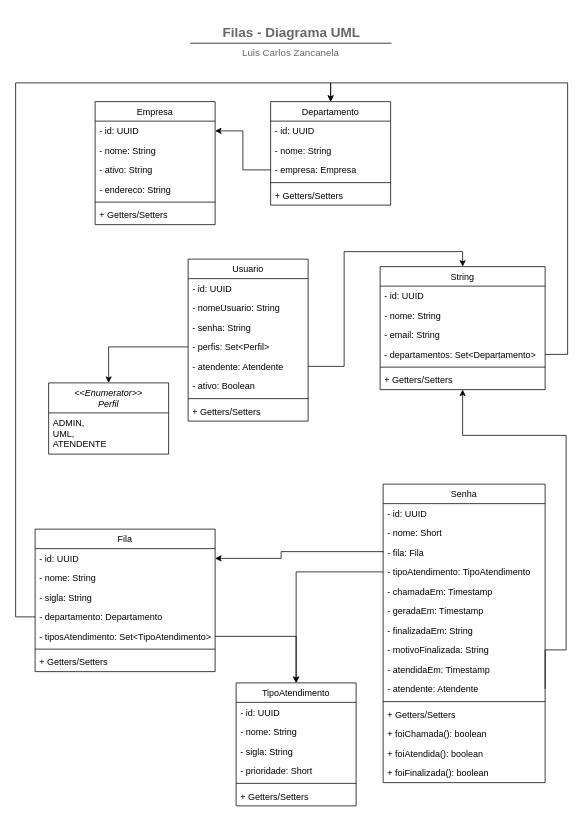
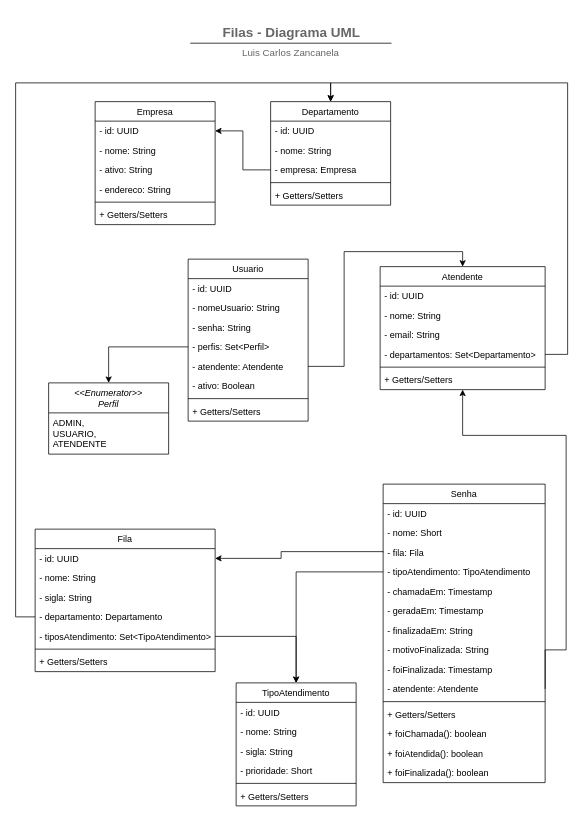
- <mxCell id="9" style="edgeStyle=orthogonalEdgeStyle;rounded=0;orthogonalLoop=1;jettySize=auto;html=1;entryX=0.5;entryY=0;entryDx=0;entryDy=0;exitX=0;exitY=0.5;exitDx=0;exitDy=0;endArrow=open;" parent="1" source="14" target="55" edge="1"><mxGeometry relative="1" as="geometry"><Array as="points"><mxPoint x="20" y="822" /><mxPoint x="20" y="110" /><mxPoint x="440" y="110" /></Array></mxGeometry></mxCell>
+ <mxCell id="9" style="edgeStyle=orthogonalEdgeStyle;rounded=0;orthogonalLoop=1;jettySize=auto;html=1;entryX=0.5;entryY=0;entryDx=0;entryDy=0;exitX=0;exitY=0.5;exitDx=0;exitDy=0;" parent="1" source="14" target="55" edge="1"><mxGeometry relative="1" as="geometry"><Array as="points"><mxPoint x="20" y="822" /><mxPoint x="20" y="110" /><mxPoint x="440" y="110" /></Array></mxGeometry></mxCell>
- <mxCell id="35" value="String" style="swimlane;fontStyle=0;align=center;verticalAlign=top;childLayout=stackLayout;horizontal=1;startSize=26;horizontalStack=0;resizeParent=1;resizeLast=0;collapsible=1;marginBottom=0;rounded=0;shadow=0;strokeWidth=1;" parent="1" vertex="1"><mxGeometry x="506" y="355" width="220" height="164" as="geometry"><mxRectangle x="230" y="140" width="160" height="26" as="alternateBounds" /></mxGeometry></mxCell>
+ <mxCell id="35" value="Atendente" style="swimlane;fontStyle=0;align=center;verticalAlign=top;childLayout=stackLayout;horizontal=1;startSize=26;horizontalStack=0;resizeParent=1;resizeLast=0;collapsible=1;marginBottom=0;rounded=0;shadow=0;strokeWidth=1;" parent="1" vertex="1"><mxGeometry x="506" y="355" width="220" height="164" as="geometry"><mxRectangle x="230" y="140" width="160" height="26" as="alternateBounds" /></mxGeometry></mxCell>
- <mxCell id="52" value="ADMIN, &#10;UML, &#10;ATENDENTE" style="text;align=left;verticalAlign=top;spacingLeft=4;spacingRight=4;overflow=hidden;rotatable=0;points=[[0,0.5],[1,0.5]];portConstraint=eastwest;" parent="51" vertex="1"><mxGeometry y="40" width="160" height="55" as="geometry" /></mxCell>
+ <mxCell id="52" value="ADMIN, &#10;USUARIO, &#10;ATENDENTE" style="text;align=left;verticalAlign=top;spacingLeft=4;spacingRight=4;overflow=hidden;rotatable=0;points=[[0,0.5],[1,0.5]];portConstraint=eastwest;" parent="51" vertex="1"><mxGeometry y="40" width="160" height="55" as="geometry" /></mxCell>
- <mxCell id="28" value="- atendidaEm: Timestamp" style="text;align=left;verticalAlign=top;spacingLeft=4;spacingRight=4;overflow=hidden;rotatable=0;points=[[0,0.5],[1,0.5]];portConstraint=eastwest;" parent="19" vertex="1"><mxGeometry y="234" width="216" height="26" as="geometry" /></mxCell>
+ <mxCell id="28" value="- foiFinalizada: Timestamp" style="text;align=left;verticalAlign=top;spacingLeft=4;spacingRight=4;overflow=hidden;rotatable=0;points=[[0,0.5],[1,0.5]];portConstraint=eastwest;" parent="19" vertex="1"><mxGeometry y="234" width="216" height="26" as="geometry" /></mxCell>
